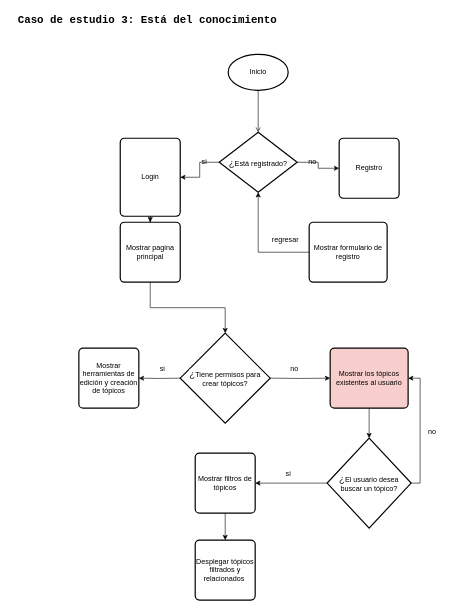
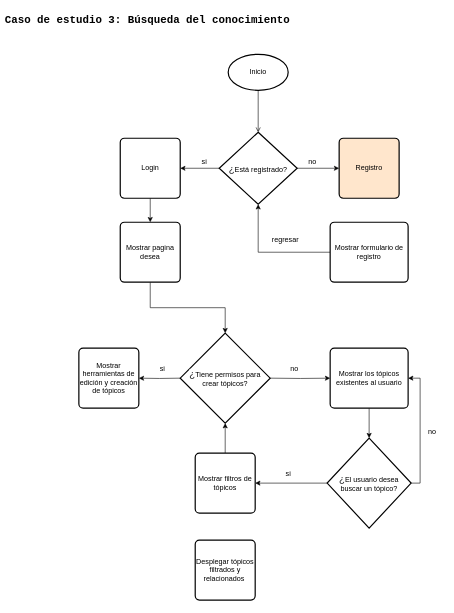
- <mxCell id="33" value="&lt;div style=&quot;background-color: rgb(255 , 255 , 255) ; font-family: &amp;#34;consolas&amp;#34; , &amp;#34;courier new&amp;#34; , monospace ; line-height: 19px&quot;&gt;&lt;font style=&quot;font-size: 18px&quot;&gt;&lt;b&gt;Caso&amp;nbsp;de&amp;nbsp;estudio&amp;nbsp;3:&amp;nbsp;Está&amp;nbsp;del&amp;nbsp;conocimiento&lt;/b&gt;&lt;/font&gt;&lt;/div&gt;" style="text;html=1;align=center;verticalAlign=middle;resizable=0;points=[];autosize=1;" vertex="1" parent="1"><mxGeometry x="20" y="20" width="450" height="30" as="geometry" /></mxCell>
+ <mxCell id="33" value="&lt;div style=&quot;background-color: rgb(255 , 255 , 255) ; font-family: &amp;#34;consolas&amp;#34; , &amp;#34;courier new&amp;#34; , monospace ; line-height: 19px&quot;&gt;&lt;font style=&quot;font-size: 18px&quot;&gt;&lt;b&gt;Caso&amp;nbsp;de&amp;nbsp;estudio&amp;nbsp;3:&amp;nbsp;Búsqueda&amp;nbsp;del&amp;nbsp;conocimiento&lt;/b&gt;&lt;/font&gt;&lt;/div&gt;" style="text;html=1;align=center;verticalAlign=middle;resizable=0;points=[];autosize=1;" vertex="1" parent="1"><mxGeometry x="20" y="20" width="450" height="30" as="geometry" /></mxCell>
- <mxCell id="6" value="&lt;span style=&quot;color: rgb(32 , 33 , 36) ; font-family: &amp;#34;arial&amp;#34; , sans-serif ; font-size: 16px ; text-align: left ; background-color: rgb(255 , 255 , 255)&quot;&gt;¿&lt;/span&gt;Está registrado?" style="strokeWidth=2;html=1;shape=mxgraph.flowchart.decision;whiteSpace=wrap;" vertex="1" parent="1"><mxGeometry x="365" y="220" width="130" height="100" as="geometry" /></mxCell>
+ <mxCell id="6" value="&lt;span style=&quot;color: rgb(32 , 33 , 36) ; font-family: &amp;#34;arial&amp;#34; , sans-serif ; font-size: 16px ; text-align: left ; background-color: rgb(255 , 255 , 255)&quot;&gt;¿&lt;/span&gt;Está registrado?" style="strokeWidth=2;html=1;shape=mxgraph.flowchart.decision;whiteSpace=wrap;" vertex="1" parent="1"><mxGeometry x="365" y="220" width="130" height="120" as="geometry" /></mxCell>
- <mxCell id="9" value="Registro" style="rounded=1;whiteSpace=wrap;html=1;absoluteArcSize=1;arcSize=14;strokeWidth=2;" vertex="1" parent="1"><mxGeometry x="565" y="230" width="100" height="100" as="geometry" /></mxCell>
+ <mxCell id="9" value="Registro" style="rounded=1;whiteSpace=wrap;html=1;absoluteArcSize=1;arcSize=14;strokeWidth=2;fillColor=#ffe6cc;" vertex="1" parent="1"><mxGeometry x="565" y="230" width="100" height="100" as="geometry" /></mxCell>
- <mxCell id="8" value="Login" style="rounded=1;whiteSpace=wrap;html=1;absoluteArcSize=1;arcSize=14;strokeWidth=2;" vertex="1" parent="1"><mxGeometry x="200" y="230" width="100" height="130" as="geometry" /></mxCell>
+ <mxCell id="8" value="Login" style="rounded=1;whiteSpace=wrap;html=1;absoluteArcSize=1;arcSize=14;strokeWidth=2;" vertex="1" parent="1"><mxGeometry x="200" y="230" width="100" height="100" as="geometry" /></mxCell>
- <mxCell id="21" value="Mostrar pagina principal" style="rounded=1;whiteSpace=wrap;html=1;absoluteArcSize=1;arcSize=14;strokeWidth=2;" vertex="1" parent="1"><mxGeometry x="200" y="370" width="100" height="100" as="geometry" /></mxCell>
+ <mxCell id="21" value="Mostrar pagina desea" style="rounded=1;whiteSpace=wrap;html=1;absoluteArcSize=1;arcSize=14;strokeWidth=2;" vertex="1" parent="1"><mxGeometry x="200" y="370" width="100" height="100" as="geometry" /></mxCell>
- <mxCell id="23" value="Mostrar formulario de registro" style="rounded=1;whiteSpace=wrap;html=1;absoluteArcSize=1;arcSize=14;strokeWidth=2;" vertex="1" parent="1"><mxGeometry x="515" y="370" width="130" height="100" as="geometry" /></mxCell>
+ <mxCell id="23" value="Mostrar formulario de registro" style="rounded=1;whiteSpace=wrap;html=1;absoluteArcSize=1;arcSize=14;strokeWidth=2;" vertex="1" parent="1"><mxGeometry x="550" y="370" width="130" height="100" as="geometry" /></mxCell>
- <mxCell id="16" value="Mostrar los tópicos existentes al usuario" style="rounded=1;whiteSpace=wrap;html=1;absoluteArcSize=1;arcSize=14;strokeWidth=2;fillColor=#f8cecc;" vertex="1" parent="1"><mxGeometry x="550" y="580" width="130" height="100" as="geometry" /></mxCell>
+ <mxCell id="16" value="Mostrar los tópicos existentes al usuario" style="rounded=1;whiteSpace=wrap;html=1;absoluteArcSize=1;arcSize=14;strokeWidth=2;" vertex="1" parent="1"><mxGeometry x="550" y="580" width="130" height="100" as="geometry" /></mxCell>
- <mxCell id="29" style="edgeStyle=orthogonalEdgeStyle;rounded=0;orthogonalLoop=1;jettySize=auto;html=1;entryX=0.5;entryY=0;entryDx=0;entryDy=0;" edge="1" parent="1" source="30" target="32"><mxGeometry relative="1" as="geometry"><mxPoint x="375" y="920" as="targetPoint" /></mxGeometry></mxCell>
+ <mxCell id="29" style="edgeStyle=orthogonalEdgeStyle;rounded=0;orthogonalLoop=1;jettySize=auto;html=1;" edge="1" parent="1" source="30" target="14"><mxGeometry relative="1" as="geometry"><mxPoint x="375" y="920" as="targetPoint" /></mxGeometry></mxCell>
